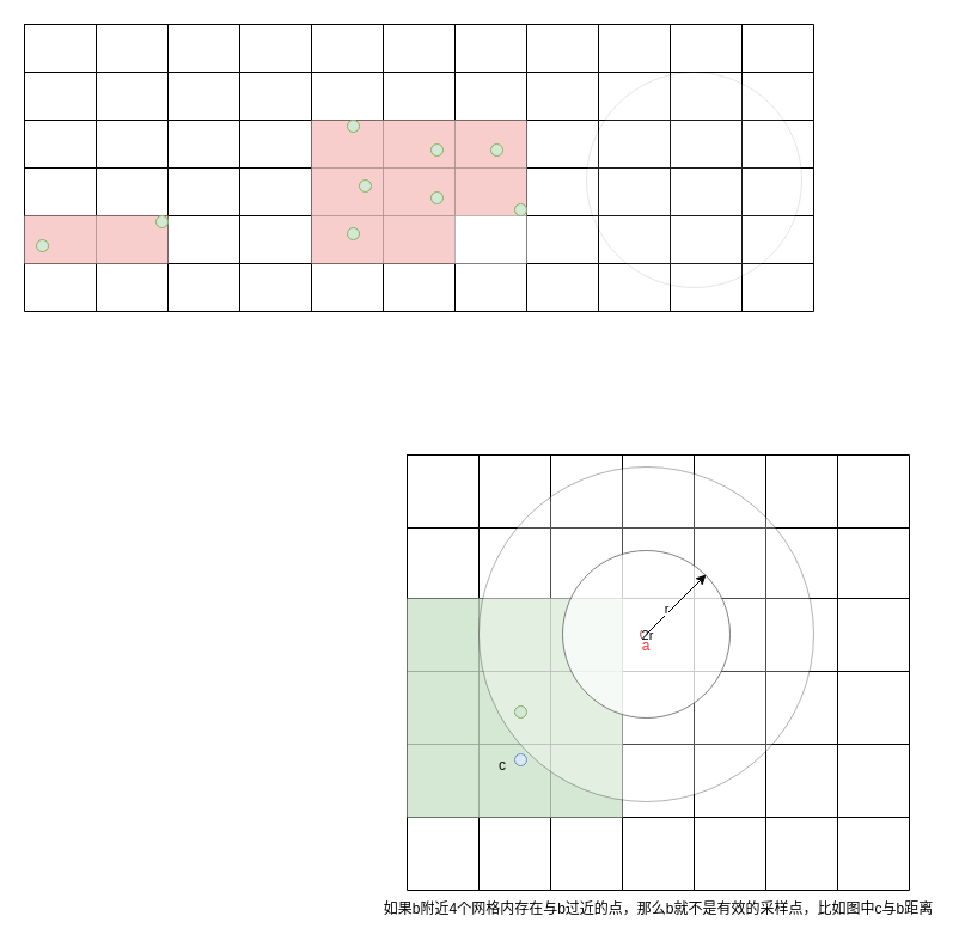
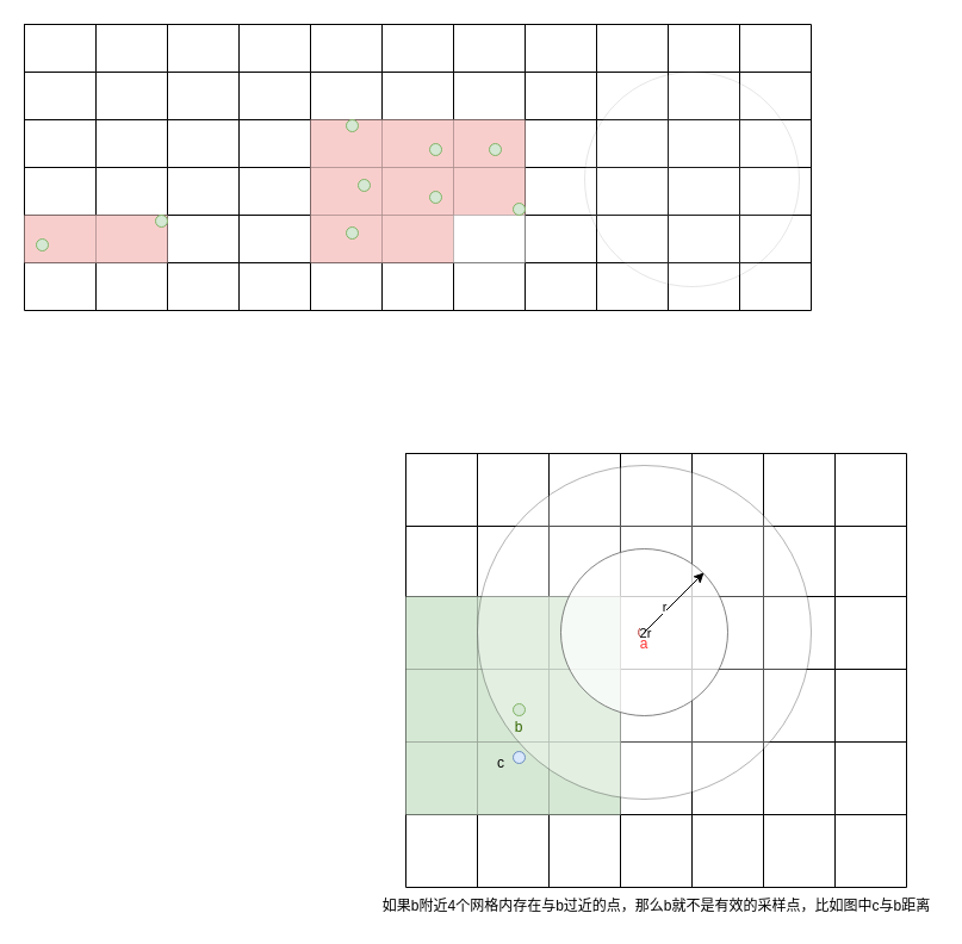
+ <mxCell id="144" value="&lt;font color=&quot;#336600&quot;&gt;b&lt;/font&gt;" style="text;html=1;strokeColor=none;fillColor=none;align=center;verticalAlign=middle;whiteSpace=wrap;rounded=0;opacity=70;" vertex="1" parent="1"><mxGeometry x="415" y="600" width="40" height="20" as="geometry" /></mxCell>
